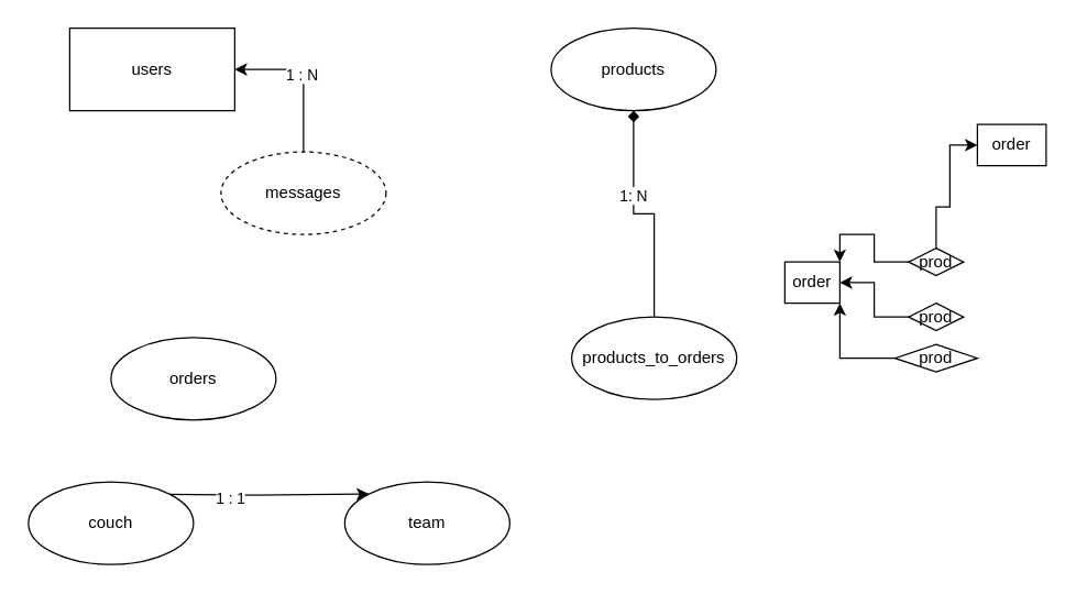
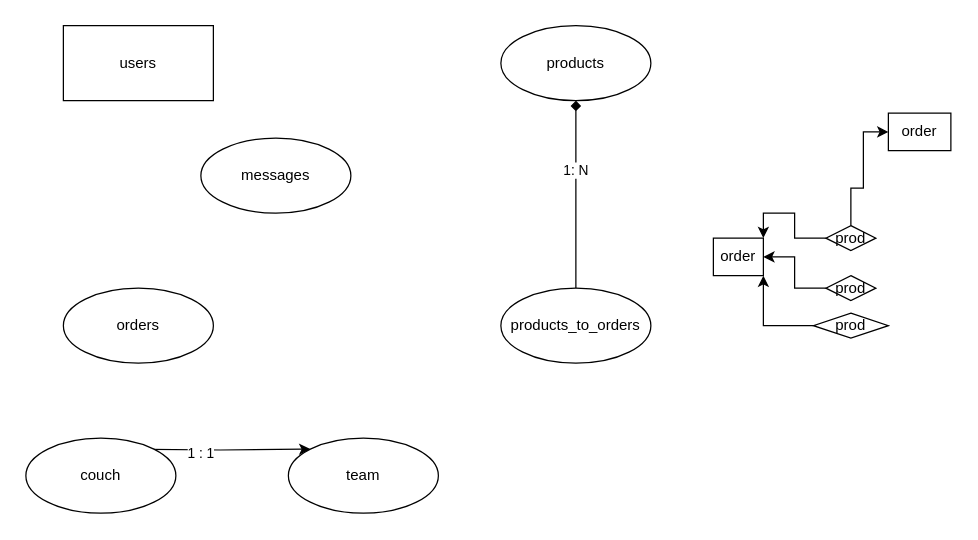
- <mxCell id="3" style="edgeStyle=orthogonalEdgeStyle;rounded=0;orthogonalLoop=1;jettySize=auto;html=1;entryX=1;entryY=0.5;entryDx=0;entryDy=0;" edge="1" parent="1" source="5" target="2"><mxGeometry relative="1" as="geometry" /></mxCell>
- <mxCell id="4" value="1 : N" style="edgeLabel;html=1;align=center;verticalAlign=middle;resizable=0;points=[];" vertex="1" connectable="0" parent="3"><mxGeometry x="0.031" y="2" relative="1" as="geometry"><mxPoint as="offset" /></mxGeometry></mxCell>
- <mxCell id="5" value="messages" style="ellipse;whiteSpace=wrap;html=1;dashed=1;" vertex="1" parent="1"><mxGeometry x="160" y="110" width="120" height="60" as="geometry" /></mxCell>
+ <mxCell id="5" value="messages" style="ellipse;whiteSpace=wrap;html=1;" vertex="1" parent="1"><mxGeometry x="160" y="110" width="120" height="60" as="geometry" /></mxCell>
- <mxCell id="14" value="products_to_orders" style="ellipse;whiteSpace=wrap;html=1;" vertex="1" parent="1"><mxGeometry x="415" y="230" width="120" height="60" as="geometry" /></mxCell>
+ <mxCell id="14" value="products_to_orders" style="ellipse;whiteSpace=wrap;html=1;" vertex="1" parent="1"><mxGeometry x="400" y="230" width="120" height="60" as="geometry" /></mxCell>
- <mxCell id="6" value="orders" style="ellipse;whiteSpace=wrap;html=1;" vertex="1" parent="1"><mxGeometry x="80" y="245" width="120" height="60" as="geometry" /></mxCell>
+ <mxCell id="6" value="orders" style="ellipse;whiteSpace=wrap;html=1;" vertex="1" parent="1"><mxGeometry x="50" y="230" width="120" height="60" as="geometry" /></mxCell>
- <mxCell id="11" value="team" style="ellipse;whiteSpace=wrap;html=1;" vertex="1" parent="1"><mxGeometry x="250" y="350" width="120" height="60" as="geometry" /></mxCell>
+ <mxCell id="11" value="team" style="ellipse;whiteSpace=wrap;html=1;" vertex="1" parent="1"><mxGeometry x="230" y="350" width="120" height="60" as="geometry" /></mxCell>
